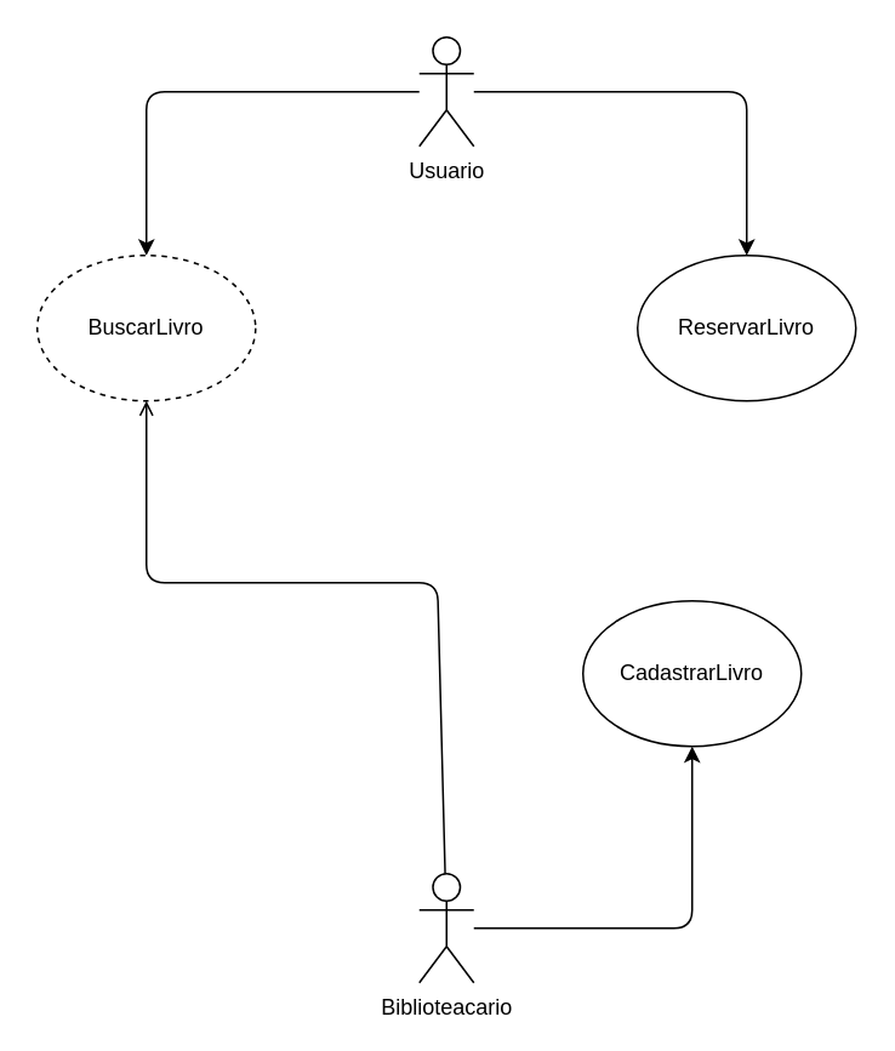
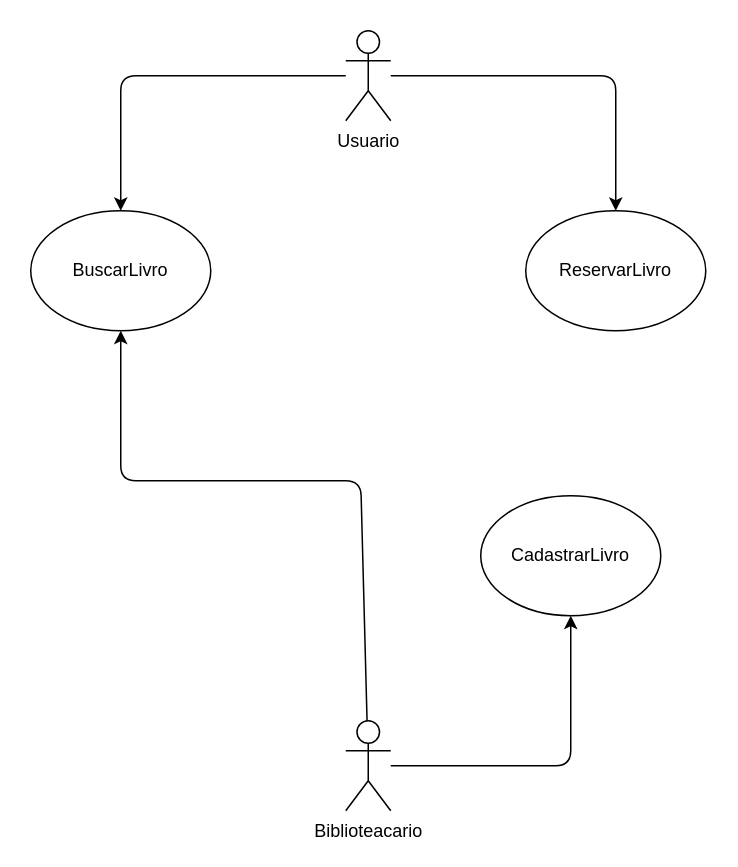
- <mxCell id="9" value="BuscarLivro" style="ellipse;whiteSpace=wrap;html=1;dashed=1;" vertex="1" parent="1"><mxGeometry x="20" y="140" width="120" height="80" as="geometry" /></mxCell>
+ <mxCell id="9" value="BuscarLivro" style="ellipse;whiteSpace=wrap;html=1;" vertex="1" parent="1"><mxGeometry x="20" y="140" width="120" height="80" as="geometry" /></mxCell>
- <mxCell id="3" style="edgeStyle=none;html=1;entryX=0.5;entryY=1;entryDx=0;entryDy=0;endArrow=open;" edge="1" parent="1" source="4" target="9"><mxGeometry relative="1" as="geometry"><Array as="points"><mxPoint x="240" y="320" /><mxPoint x="80" y="320" /></Array></mxGeometry></mxCell>
+ <mxCell id="3" style="edgeStyle=none;html=1;entryX=0.5;entryY=1;entryDx=0;entryDy=0;" edge="1" parent="1" source="4" target="9"><mxGeometry relative="1" as="geometry"><Array as="points"><mxPoint x="240" y="320" /><mxPoint x="80" y="320" /></Array></mxGeometry></mxCell>
